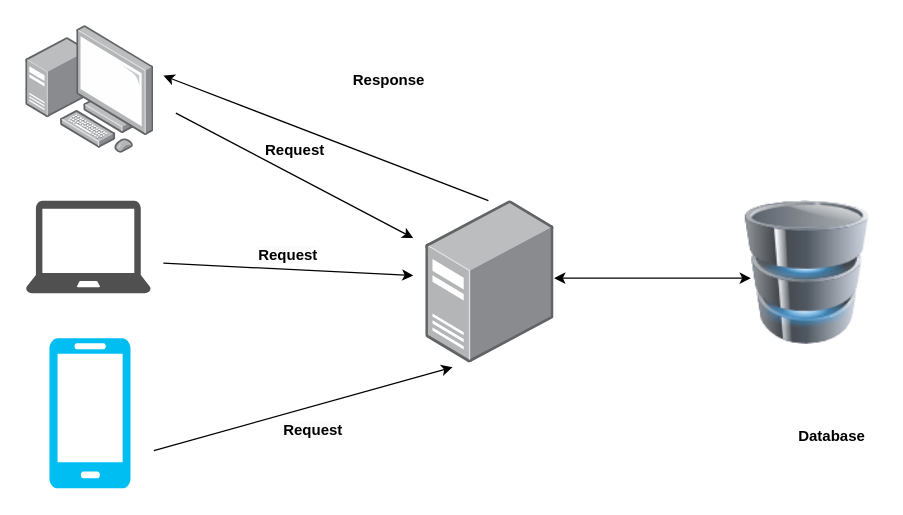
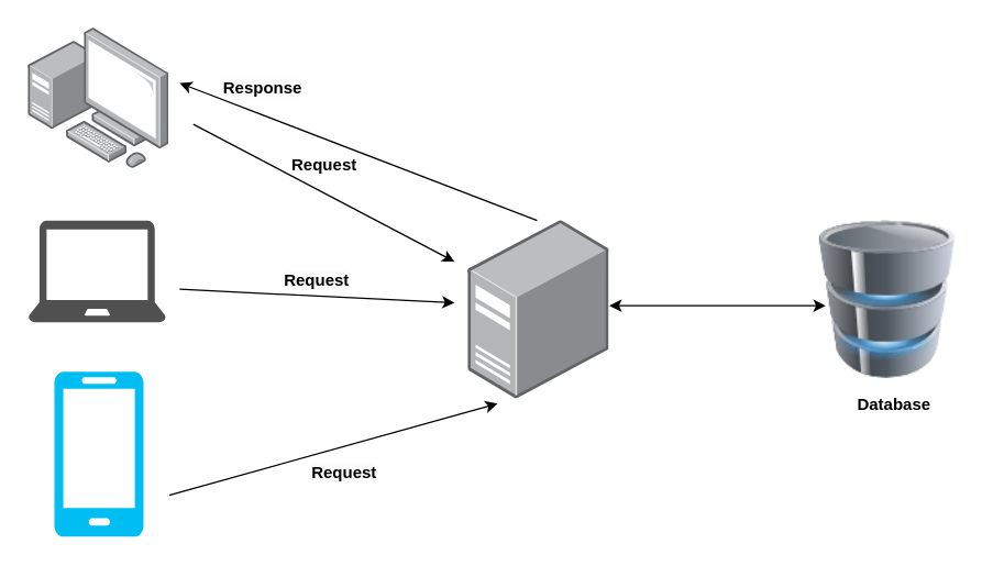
- <mxCell id="13" value="&lt;b style=&quot;border-color: var(--border-color); font-family: Helvetica; font-size: 12px; font-style: normal; font-variant-ligatures: normal; font-variant-caps: normal; letter-spacing: normal; orphans: 2; text-indent: 0px; text-transform: none; widows: 2; word-spacing: 0px; -webkit-text-stroke-width: 0px; background-color: rgb(251, 251, 251); text-decoration-thickness: initial; text-decoration-style: initial; text-decoration-color: initial; color: rgb(0, 0, 0); text-align: center;&quot;&gt;Response&lt;/b&gt;" style="text;whiteSpace=wrap;html=1;fontColor=#99FFFF;" vertex="1" parent="1"><mxGeometry x="280" y="50" width="90" height="40" as="geometry" /></mxCell>
+ <mxCell id="13" value="&lt;b style=&quot;border-color: var(--border-color); font-family: Helvetica; font-size: 12px; font-style: normal; font-variant-ligatures: normal; font-variant-caps: normal; letter-spacing: normal; orphans: 2; text-indent: 0px; text-transform: none; widows: 2; word-spacing: 0px; -webkit-text-stroke-width: 0px; background-color: rgb(251, 251, 251); text-decoration-thickness: initial; text-decoration-style: initial; text-decoration-color: initial; color: rgb(0, 0, 0); text-align: center;&quot;&gt;Response&lt;/b&gt;" style="text;whiteSpace=wrap;html=1;fontColor=#99FFFF;" vertex="1" parent="1"><mxGeometry x="160" y="50" width="90" height="40" as="geometry" /></mxCell>
- <mxCell id="16" value="&lt;b style=&quot;border-color: var(--border-color); color: rgb(0, 0, 0); font-family: Helvetica; font-size: 12px; font-style: normal; font-variant-ligatures: normal; font-variant-caps: normal; letter-spacing: normal; orphans: 2; text-indent: 0px; text-transform: none; widows: 2; word-spacing: 0px; -webkit-text-stroke-width: 0px; text-decoration-thickness: initial; text-decoration-style: initial; text-decoration-color: initial;&quot;&gt;Database&lt;/b&gt;" style="text;whiteSpace=wrap;html=1;fontColor=#99FFFF;align=center;" vertex="1" parent="1"><mxGeometry x="625" y="335" width="80" height="40" as="geometry" /></mxCell>
+ <mxCell id="16" value="&lt;b style=&quot;border-color: var(--border-color); color: rgb(0, 0, 0); font-family: Helvetica; font-size: 12px; font-style: normal; font-variant-ligatures: normal; font-variant-caps: normal; letter-spacing: normal; orphans: 2; text-indent: 0px; text-transform: none; widows: 2; word-spacing: 0px; -webkit-text-stroke-width: 0px; text-decoration-thickness: initial; text-decoration-style: initial; text-decoration-color: initial;&quot;&gt;Database&lt;/b&gt;" style="text;whiteSpace=wrap;html=1;fontColor=#99FFFF;align=center;" vertex="1" parent="1"><mxGeometry x="610" y="280" width="80" height="40" as="geometry" /></mxCell>
